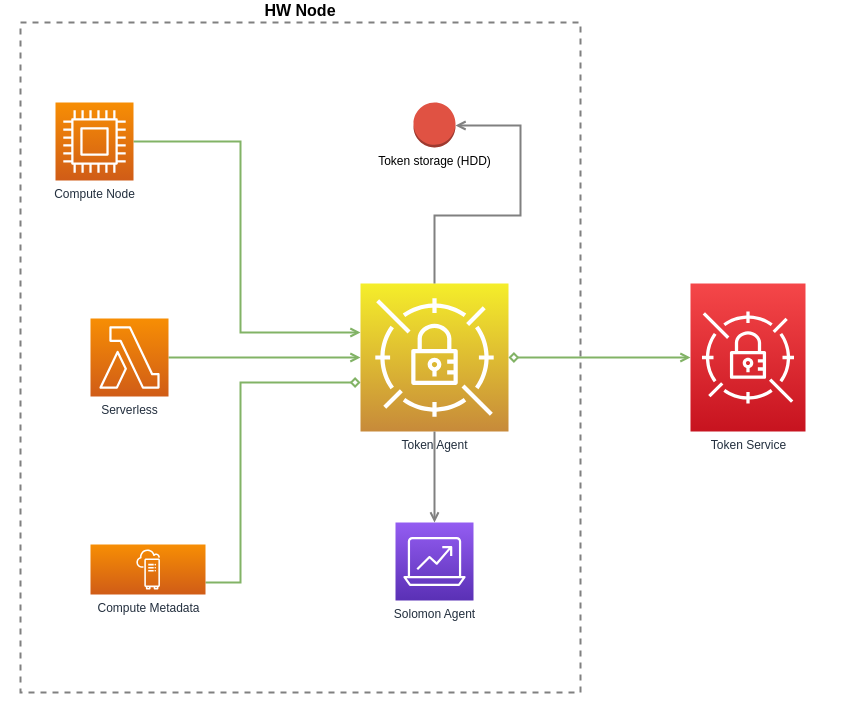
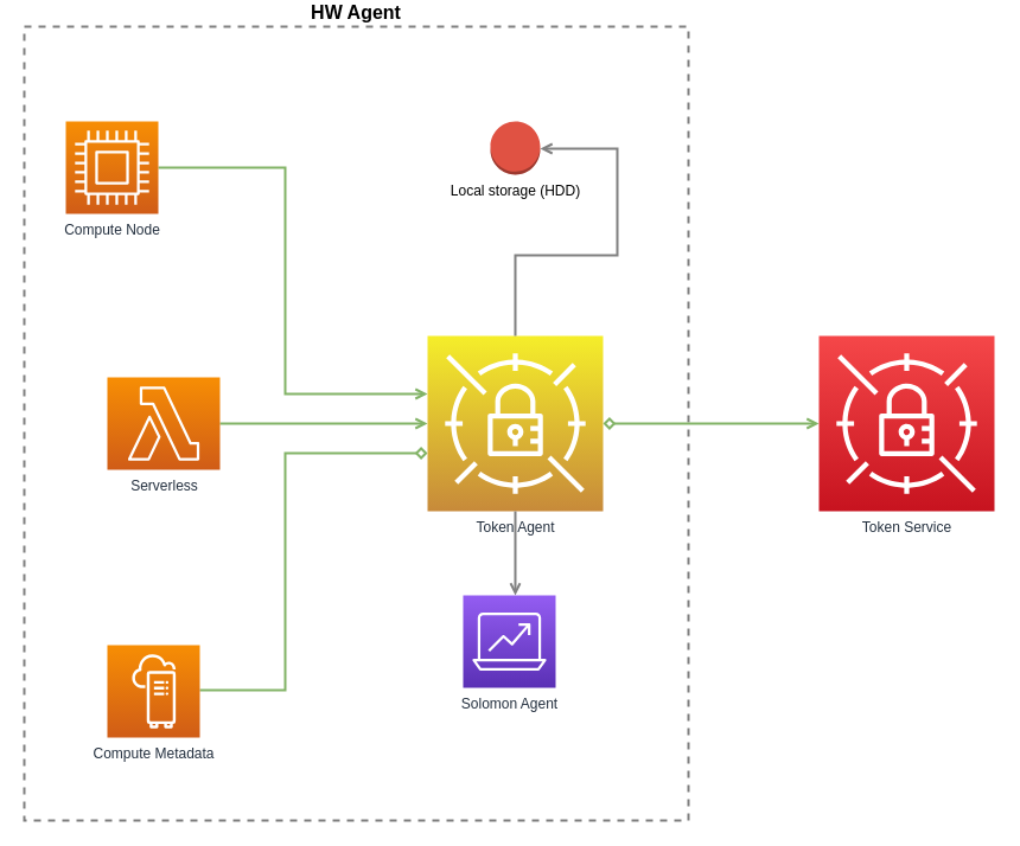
- <mxCell id="2" value="HW Node" style="rounded=0;whiteSpace=wrap;html=1;strokeColor=#808080;strokeWidth=2;fillColor=none;gradientColor=#F34482;dashed=1;labelPosition=center;verticalLabelPosition=top;align=center;verticalAlign=bottom;fontSize=16;fontStyle=1" vertex="1" parent="1"><mxGeometry x="20" y="20" width="560" height="670" as="geometry" /></mxCell>
+ <mxCell id="2" value="HW Agent" style="rounded=0;whiteSpace=wrap;html=1;strokeColor=#808080;strokeWidth=2;fillColor=none;gradientColor=#F34482;dashed=1;labelPosition=center;verticalLabelPosition=top;align=center;verticalAlign=bottom;fontSize=16;fontStyle=1" vertex="1" parent="1"><mxGeometry x="20" y="20" width="560" height="670" as="geometry" /></mxCell>
- <mxCell id="14" value="&lt;div&gt;Token storage (HDD)&lt;/div&gt;&lt;div&gt;&lt;br&gt;&lt;/div&gt;" style="outlineConnect=0;dashed=0;verticalLabelPosition=bottom;verticalAlign=top;align=center;html=1;shape=mxgraph.aws3.object;fillColor=#E05243;gradientColor=none;" vertex="1" parent="1"><mxGeometry x="413" y="100" width="42" height="45" as="geometry" /></mxCell>
+ <mxCell id="14" value="&lt;div&gt;Local storage (HDD)&lt;/div&gt;&lt;div&gt;&lt;br&gt;&lt;/div&gt;" style="outlineConnect=0;dashed=0;verticalLabelPosition=bottom;verticalAlign=top;align=center;html=1;shape=mxgraph.aws3.object;fillColor=#E05243;gradientColor=none;" vertex="1" parent="1"><mxGeometry x="413" y="100" width="42" height="45" as="geometry" /></mxCell>
- <mxCell id="10" value="Serverless" style="outlineConnect=0;fontColor=#232F3E;gradientColor=#F78E04;gradientDirection=north;fillColor=#D05C17;strokeColor=#ffffff;dashed=0;verticalLabelPosition=bottom;verticalAlign=top;align=center;html=1;fontSize=12;fontStyle=0;aspect=fixed;shape=mxgraph.aws4.resourceIcon;resIcon=mxgraph.aws4.lambda;" vertex="1" parent="1"><mxGeometry x="90" y="316" width="78" height="78" as="geometry" /></mxCell>
+ <mxCell id="10" value="Serverless" style="outlineConnect=0;fontColor=#232F3E;gradientColor=#F78E04;gradientDirection=north;fillColor=#D05C17;strokeColor=#ffffff;dashed=0;verticalLabelPosition=bottom;verticalAlign=top;align=center;html=1;fontSize=12;fontStyle=0;aspect=fixed;shape=mxgraph.aws4.resourceIcon;resIcon=mxgraph.aws4.lambda;" vertex="1" parent="1"><mxGeometry x="90" y="316" width="95" height="78" as="geometry" /></mxCell>
- <mxCell id="7" value="Token Service" style="outlineConnect=0;fontColor=#232F3E;gradientColor=#F54749;gradientDirection=north;fillColor=#C7131F;strokeColor=#ffffff;dashed=0;verticalLabelPosition=bottom;verticalAlign=top;align=center;html=1;fontSize=12;fontStyle=0;aspect=fixed;shape=mxgraph.aws4.resourceIcon;resIcon=mxgraph.aws4.secrets_manager;labelBackgroundColor=#ffffff;" parent="1" vertex="1"><mxGeometry x="690" y="281" width="115" height="148" as="geometry" /></mxCell>
+ <mxCell id="7" value="Token Service" style="outlineConnect=0;fontColor=#232F3E;gradientColor=#F54749;gradientDirection=north;fillColor=#C7131F;strokeColor=#ffffff;dashed=0;verticalLabelPosition=bottom;verticalAlign=top;align=center;html=1;fontSize=12;fontStyle=0;aspect=fixed;shape=mxgraph.aws4.resourceIcon;resIcon=mxgraph.aws4.secrets_manager;labelBackgroundColor=#ffffff;" parent="1" vertex="1"><mxGeometry x="690" y="281" width="148" height="148" as="geometry" /></mxCell>
- <mxCell id="12" value="Solomon Agent" style="outlineConnect=0;fontColor=#232F3E;gradientColor=#945DF2;gradientDirection=north;fillColor=#5A30B5;strokeColor=#ffffff;dashed=0;verticalLabelPosition=bottom;verticalAlign=top;align=center;html=1;fontSize=12;fontStyle=0;aspect=fixed;shape=mxgraph.aws4.resourceIcon;resIcon=mxgraph.aws4.analytics;labelBackgroundColor=#ffffff;" vertex="1" parent="1"><mxGeometry x="395" y="520" width="78" height="78" as="geometry" /></mxCell>
+ <mxCell id="12" value="Solomon Agent" style="outlineConnect=0;fontColor=#232F3E;gradientColor=#945DF2;gradientDirection=north;fillColor=#5A30B5;strokeColor=#ffffff;dashed=0;verticalLabelPosition=bottom;verticalAlign=top;align=center;html=1;fontSize=12;fontStyle=0;aspect=fixed;shape=mxgraph.aws4.resourceIcon;resIcon=mxgraph.aws4.analytics;labelBackgroundColor=#ffffff;" vertex="1" parent="1"><mxGeometry x="390" y="500" width="78" height="78" as="geometry" /></mxCell>
- <mxCell id="11" value="Compute Metadata" style="outlineConnect=0;fontColor=#232F3E;gradientColor=#F78E04;gradientDirection=north;fillColor=#D05C17;strokeColor=#ffffff;dashed=0;verticalLabelPosition=bottom;verticalAlign=top;align=center;html=1;fontSize=12;fontStyle=0;aspect=fixed;shape=mxgraph.aws4.resourceIcon;resIcon=mxgraph.aws4.outposts;" vertex="1" parent="1"><mxGeometry x="90" y="542" width="115" height="50" as="geometry" /></mxCell>
+ <mxCell id="11" value="Compute Metadata" style="outlineConnect=0;fontColor=#232F3E;gradientColor=#F78E04;gradientDirection=north;fillColor=#D05C17;strokeColor=#ffffff;dashed=0;verticalLabelPosition=bottom;verticalAlign=top;align=center;html=1;fontSize=12;fontStyle=0;aspect=fixed;shape=mxgraph.aws4.resourceIcon;resIcon=mxgraph.aws4.outposts;" vertex="1" parent="1"><mxGeometry x="90" y="542" width="78" height="78" as="geometry" /></mxCell>
